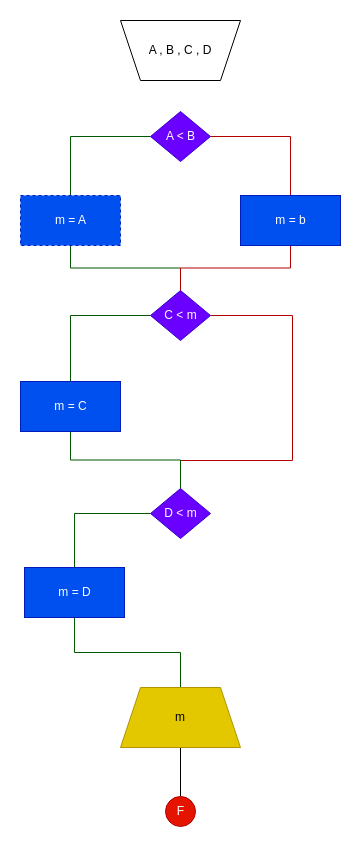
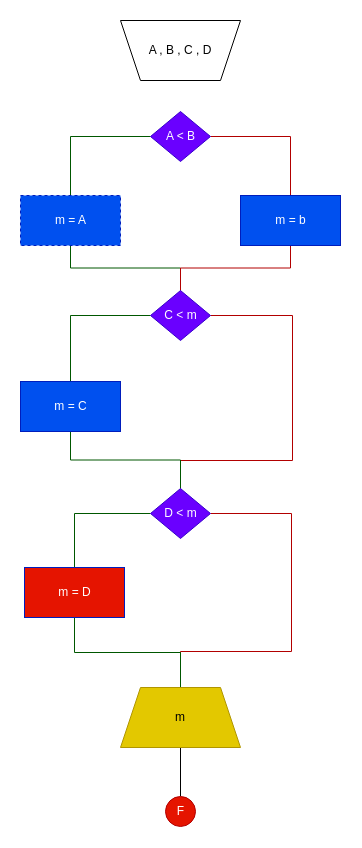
- <mxCell id="19" value="m = D" style="html=1;dashed=0;whitespace=wrap;fillColor=#0050ef;fontColor=#ffffff;strokeColor=#001DBC;" vertex="1" parent="1"><mxGeometry x="24" y="567" width="100" height="50" as="geometry" /></mxCell>
+ <mxCell id="19" value="m = D" style="html=1;dashed=0;whitespace=wrap;fillColor=#e51400;fontColor=#ffffff;strokeColor=#001DBC;" vertex="1" parent="1"><mxGeometry x="24" y="567" width="100" height="50" as="geometry" /></mxCell>
+ <mxCell id="16" style="edgeStyle=orthogonalEdgeStyle;rounded=0;html=1;exitX=1;exitY=0.5;exitDx=0;exitDy=0;entryX=0.5;entryY=0;entryDx=0;entryDy=0;endArrow=none;endFill=0;fillColor=#e51400;strokeColor=#B20000;" edge="1" parent="1" source="17" target="21"><mxGeometry relative="1" as="geometry"><Array as="points"><mxPoint x="291" y="513" /><mxPoint x="291" y="651" /><mxPoint x="180" y="651" /></Array></mxGeometry></mxCell>
